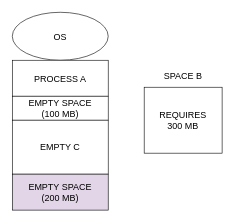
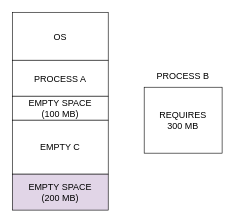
- <mxCell id="3" value="OS" style="ellipse;whiteSpace=wrap;html=1;fontSize=15;" parent="2" vertex="1"><mxGeometry width="160" height="80" as="geometry" /></mxCell>
+ <mxCell id="3" value="OS" style="rounded=0;whiteSpace=wrap;html=1;fontSize=15;" parent="2" vertex="1"><mxGeometry width="160" height="80" as="geometry" /></mxCell>
- <mxCell id="10" value="SPACE B" style="text;html=1;strokeColor=none;fillColor=none;align=center;verticalAlign=middle;whiteSpace=wrap;rounded=0;fontSize=15;" parent="8" vertex="1"><mxGeometry x="10.833" width="108.333" height="21.538" as="geometry" /></mxCell>
+ <mxCell id="10" value="PROCESS B" style="text;html=1;strokeColor=none;fillColor=none;align=center;verticalAlign=middle;whiteSpace=wrap;rounded=0;fontSize=15;" parent="8" vertex="1"><mxGeometry x="10.833" width="108.333" height="21.538" as="geometry" /></mxCell>
